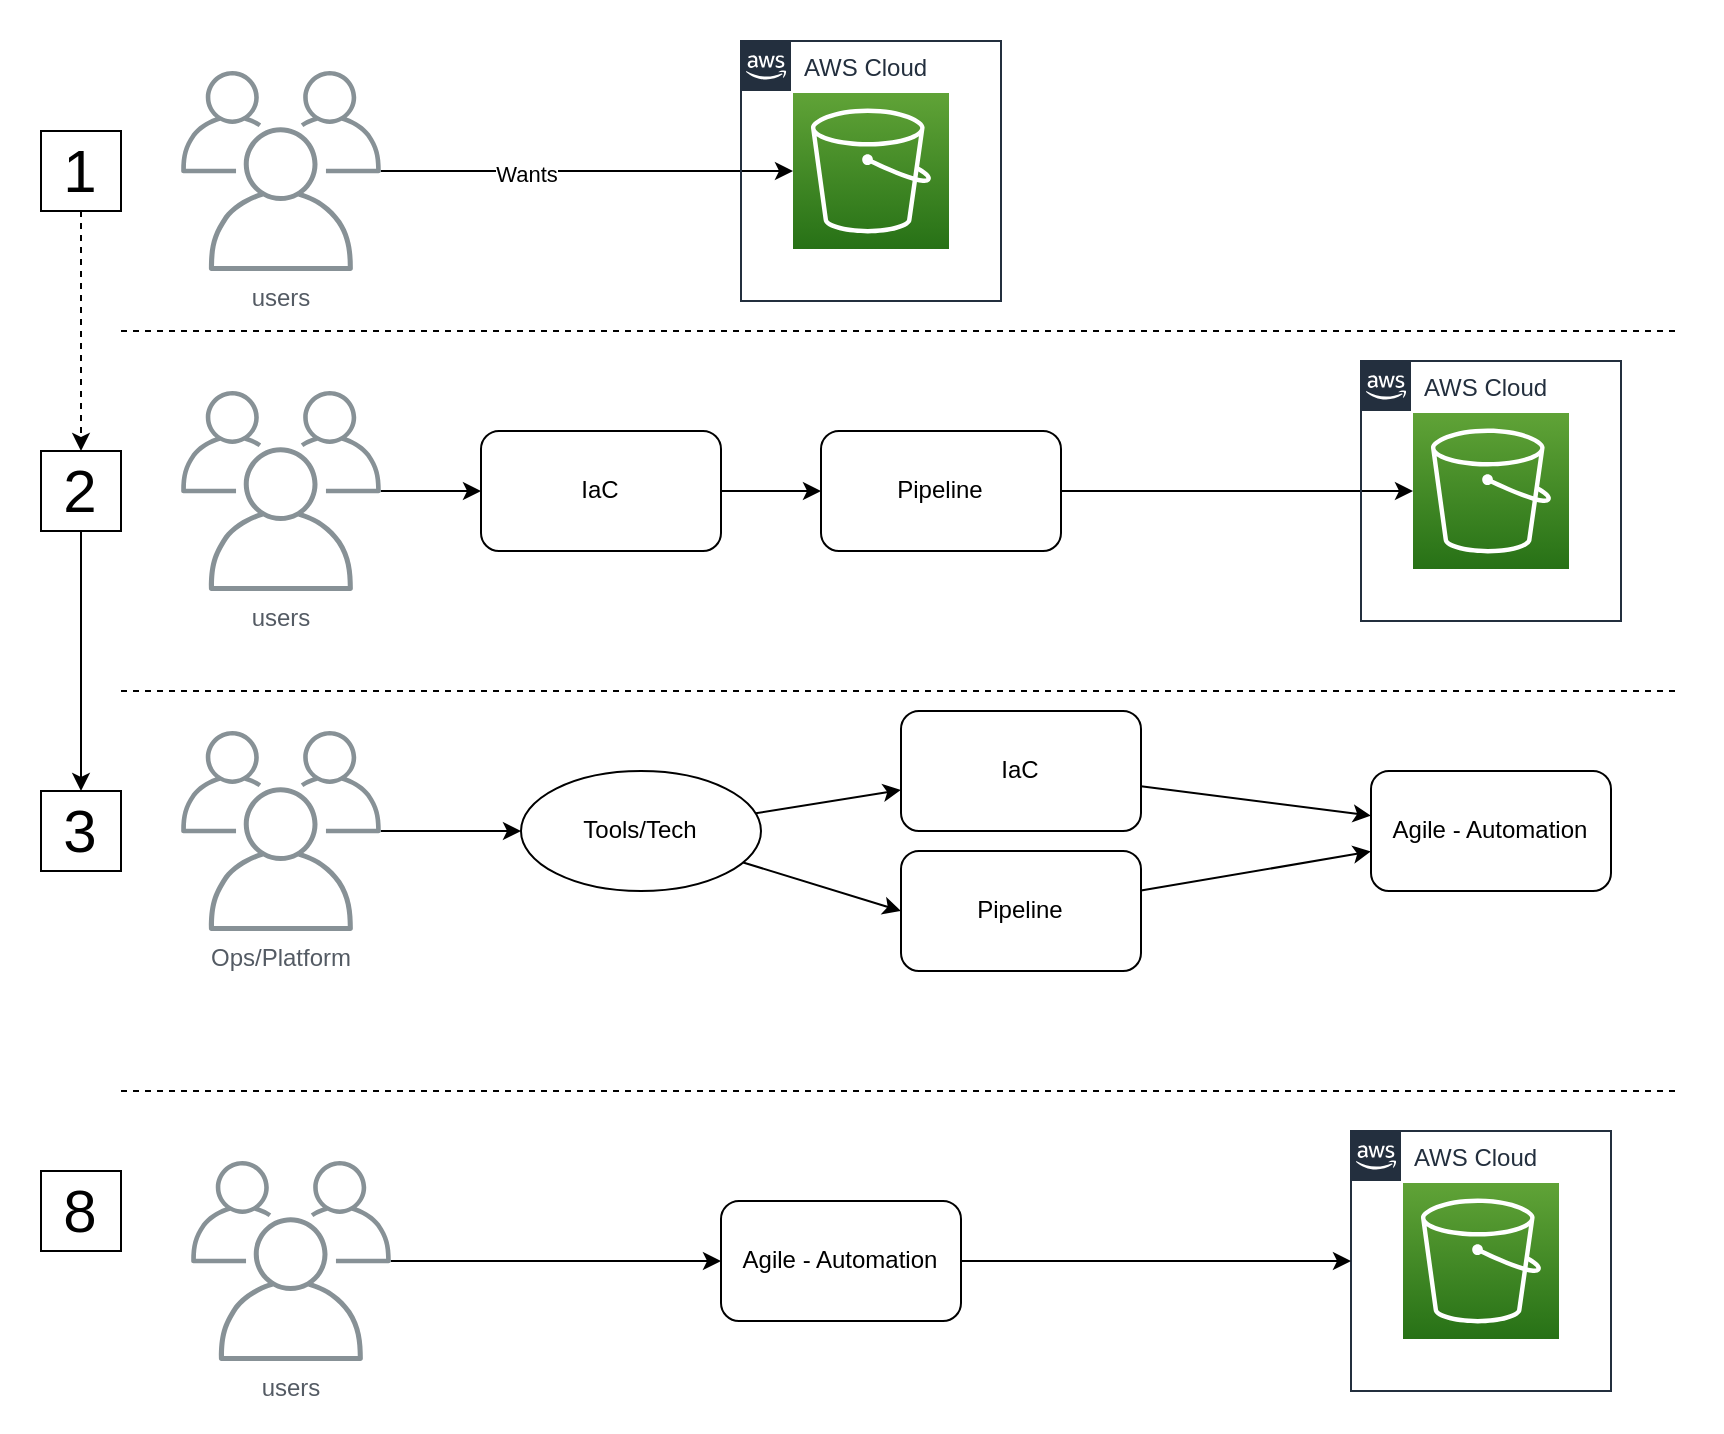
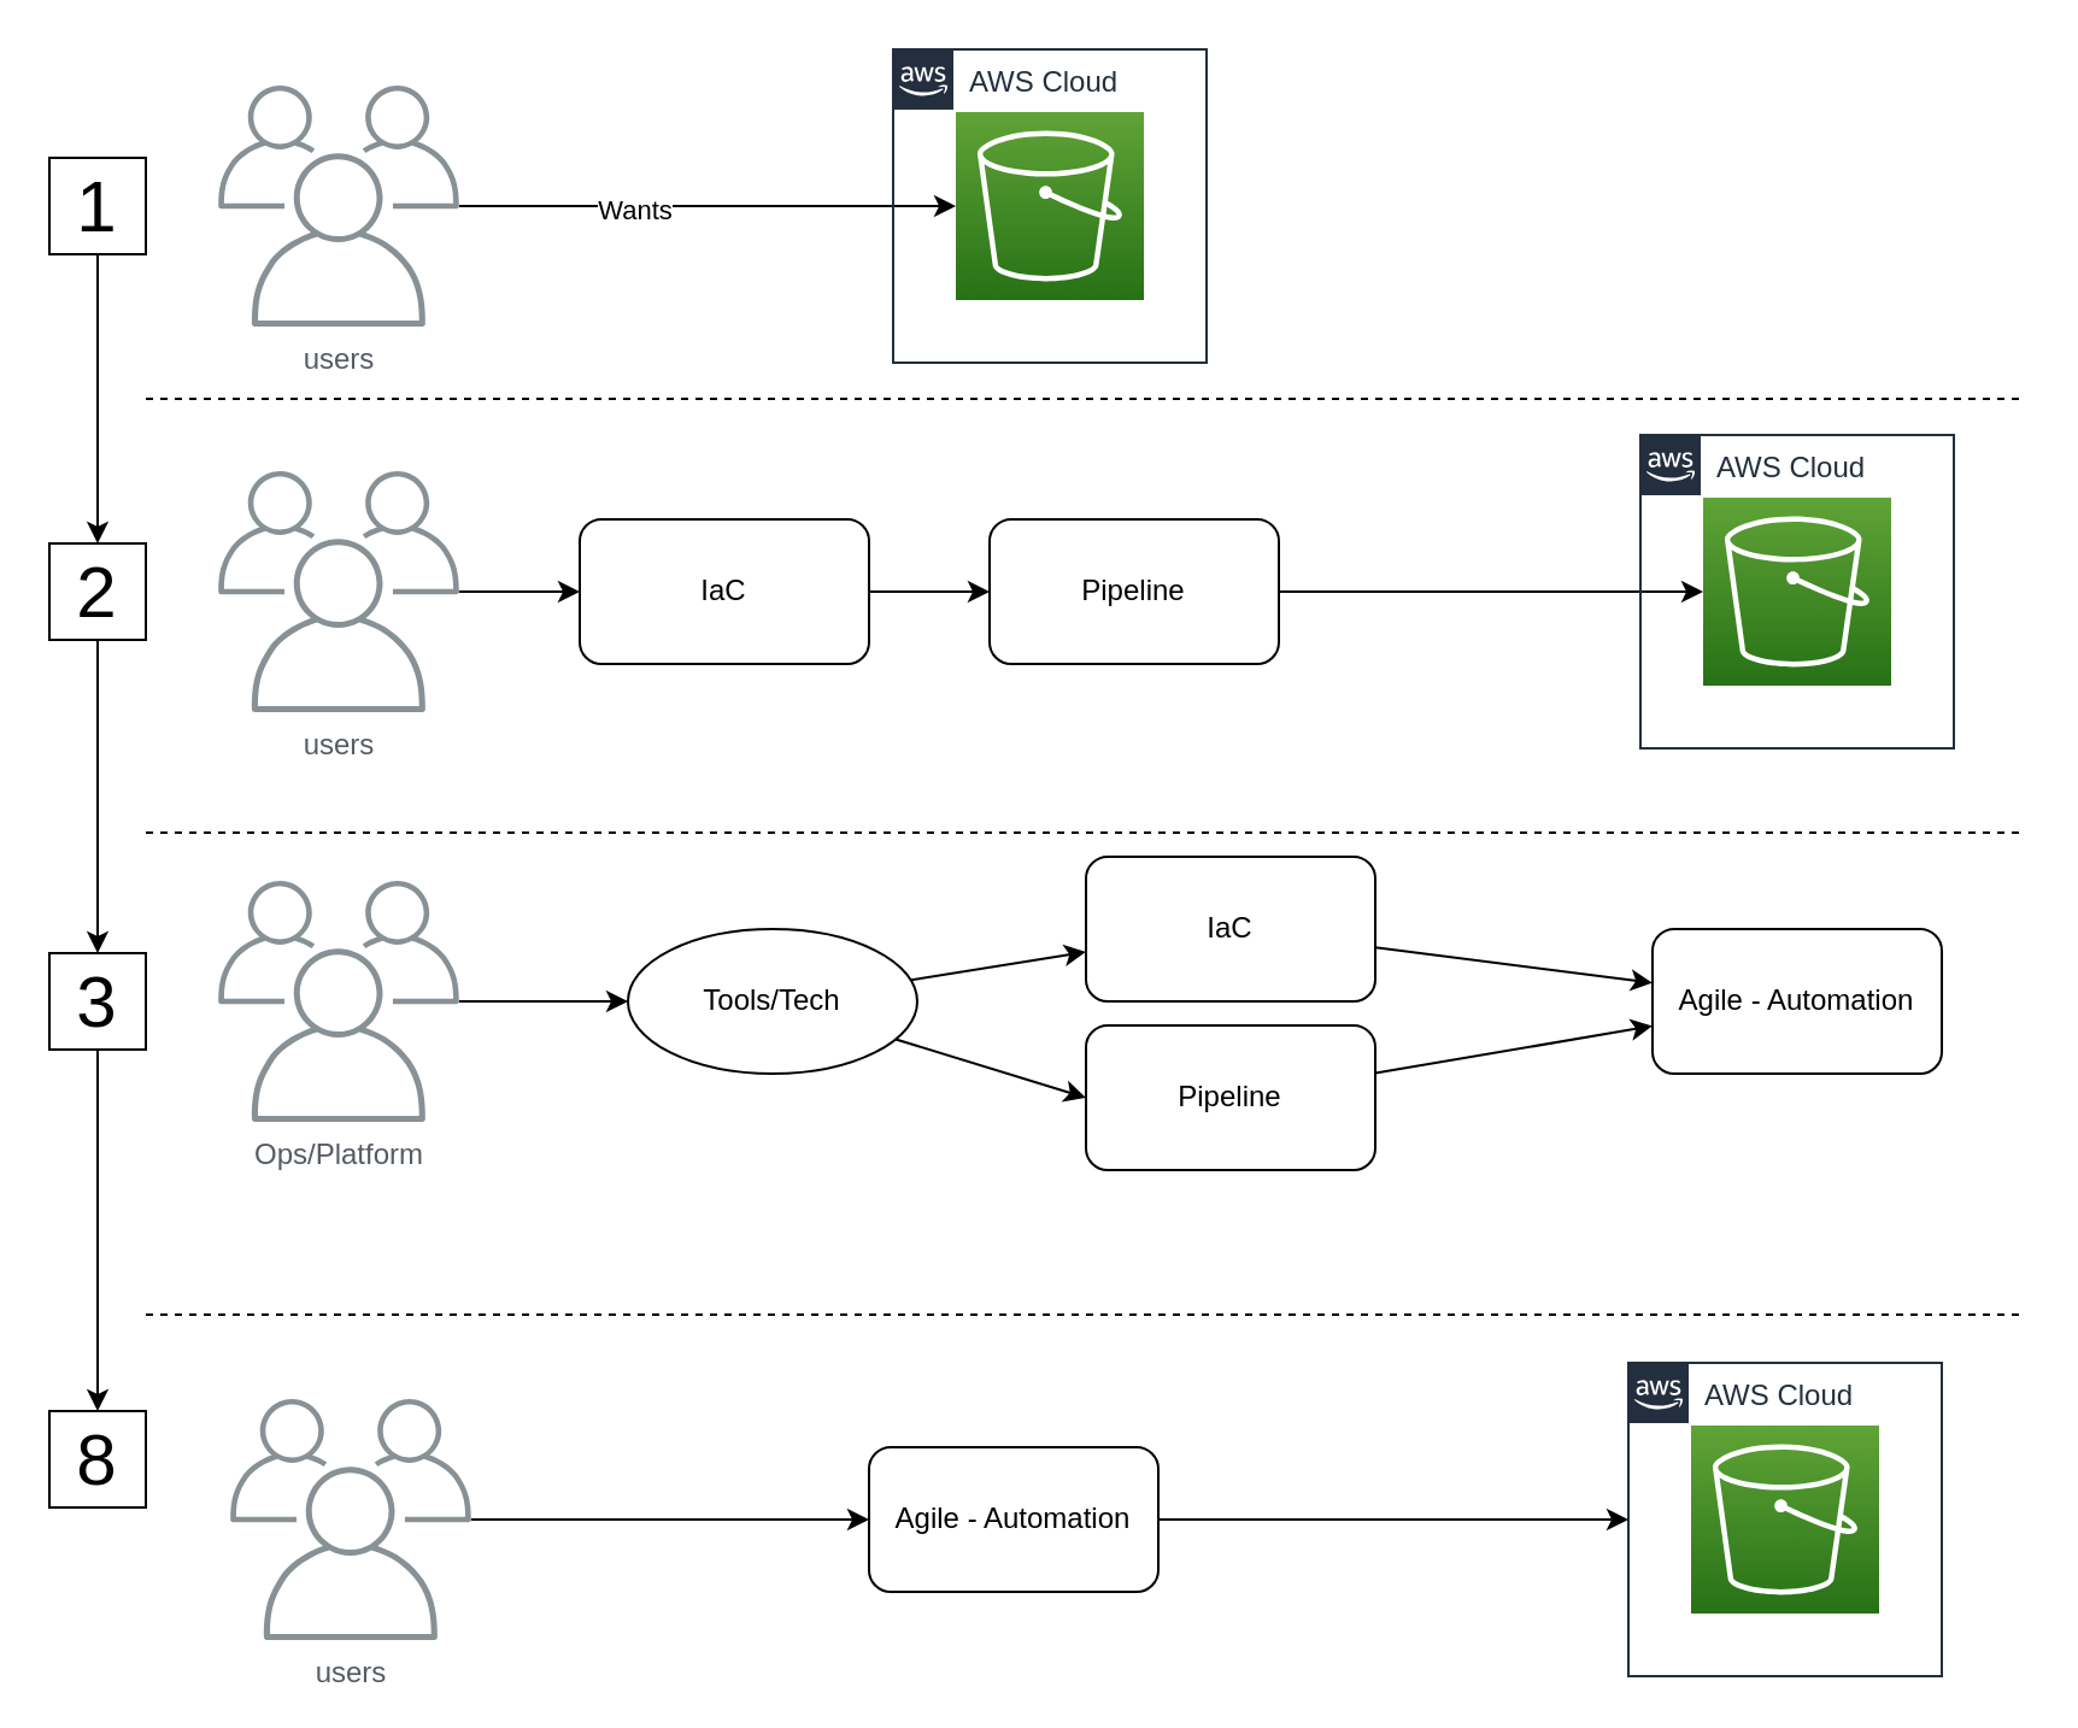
- <mxCell id="28" style="edgeStyle=none;html=1;fontSize=30;dashed=1;" parent="1" source="29" target="31" edge="1"><mxGeometry relative="1" as="geometry" /></mxCell>
+ <mxCell id="28" style="edgeStyle=none;html=1;fontSize=30;" parent="1" source="29" target="31" edge="1"><mxGeometry relative="1" as="geometry" /></mxCell>
+ <mxCell id="32" style="edgeStyle=none;html=1;fontSize=30;" parent="1" source="33" target="34" edge="1"><mxGeometry relative="1" as="geometry" /></mxCell>
